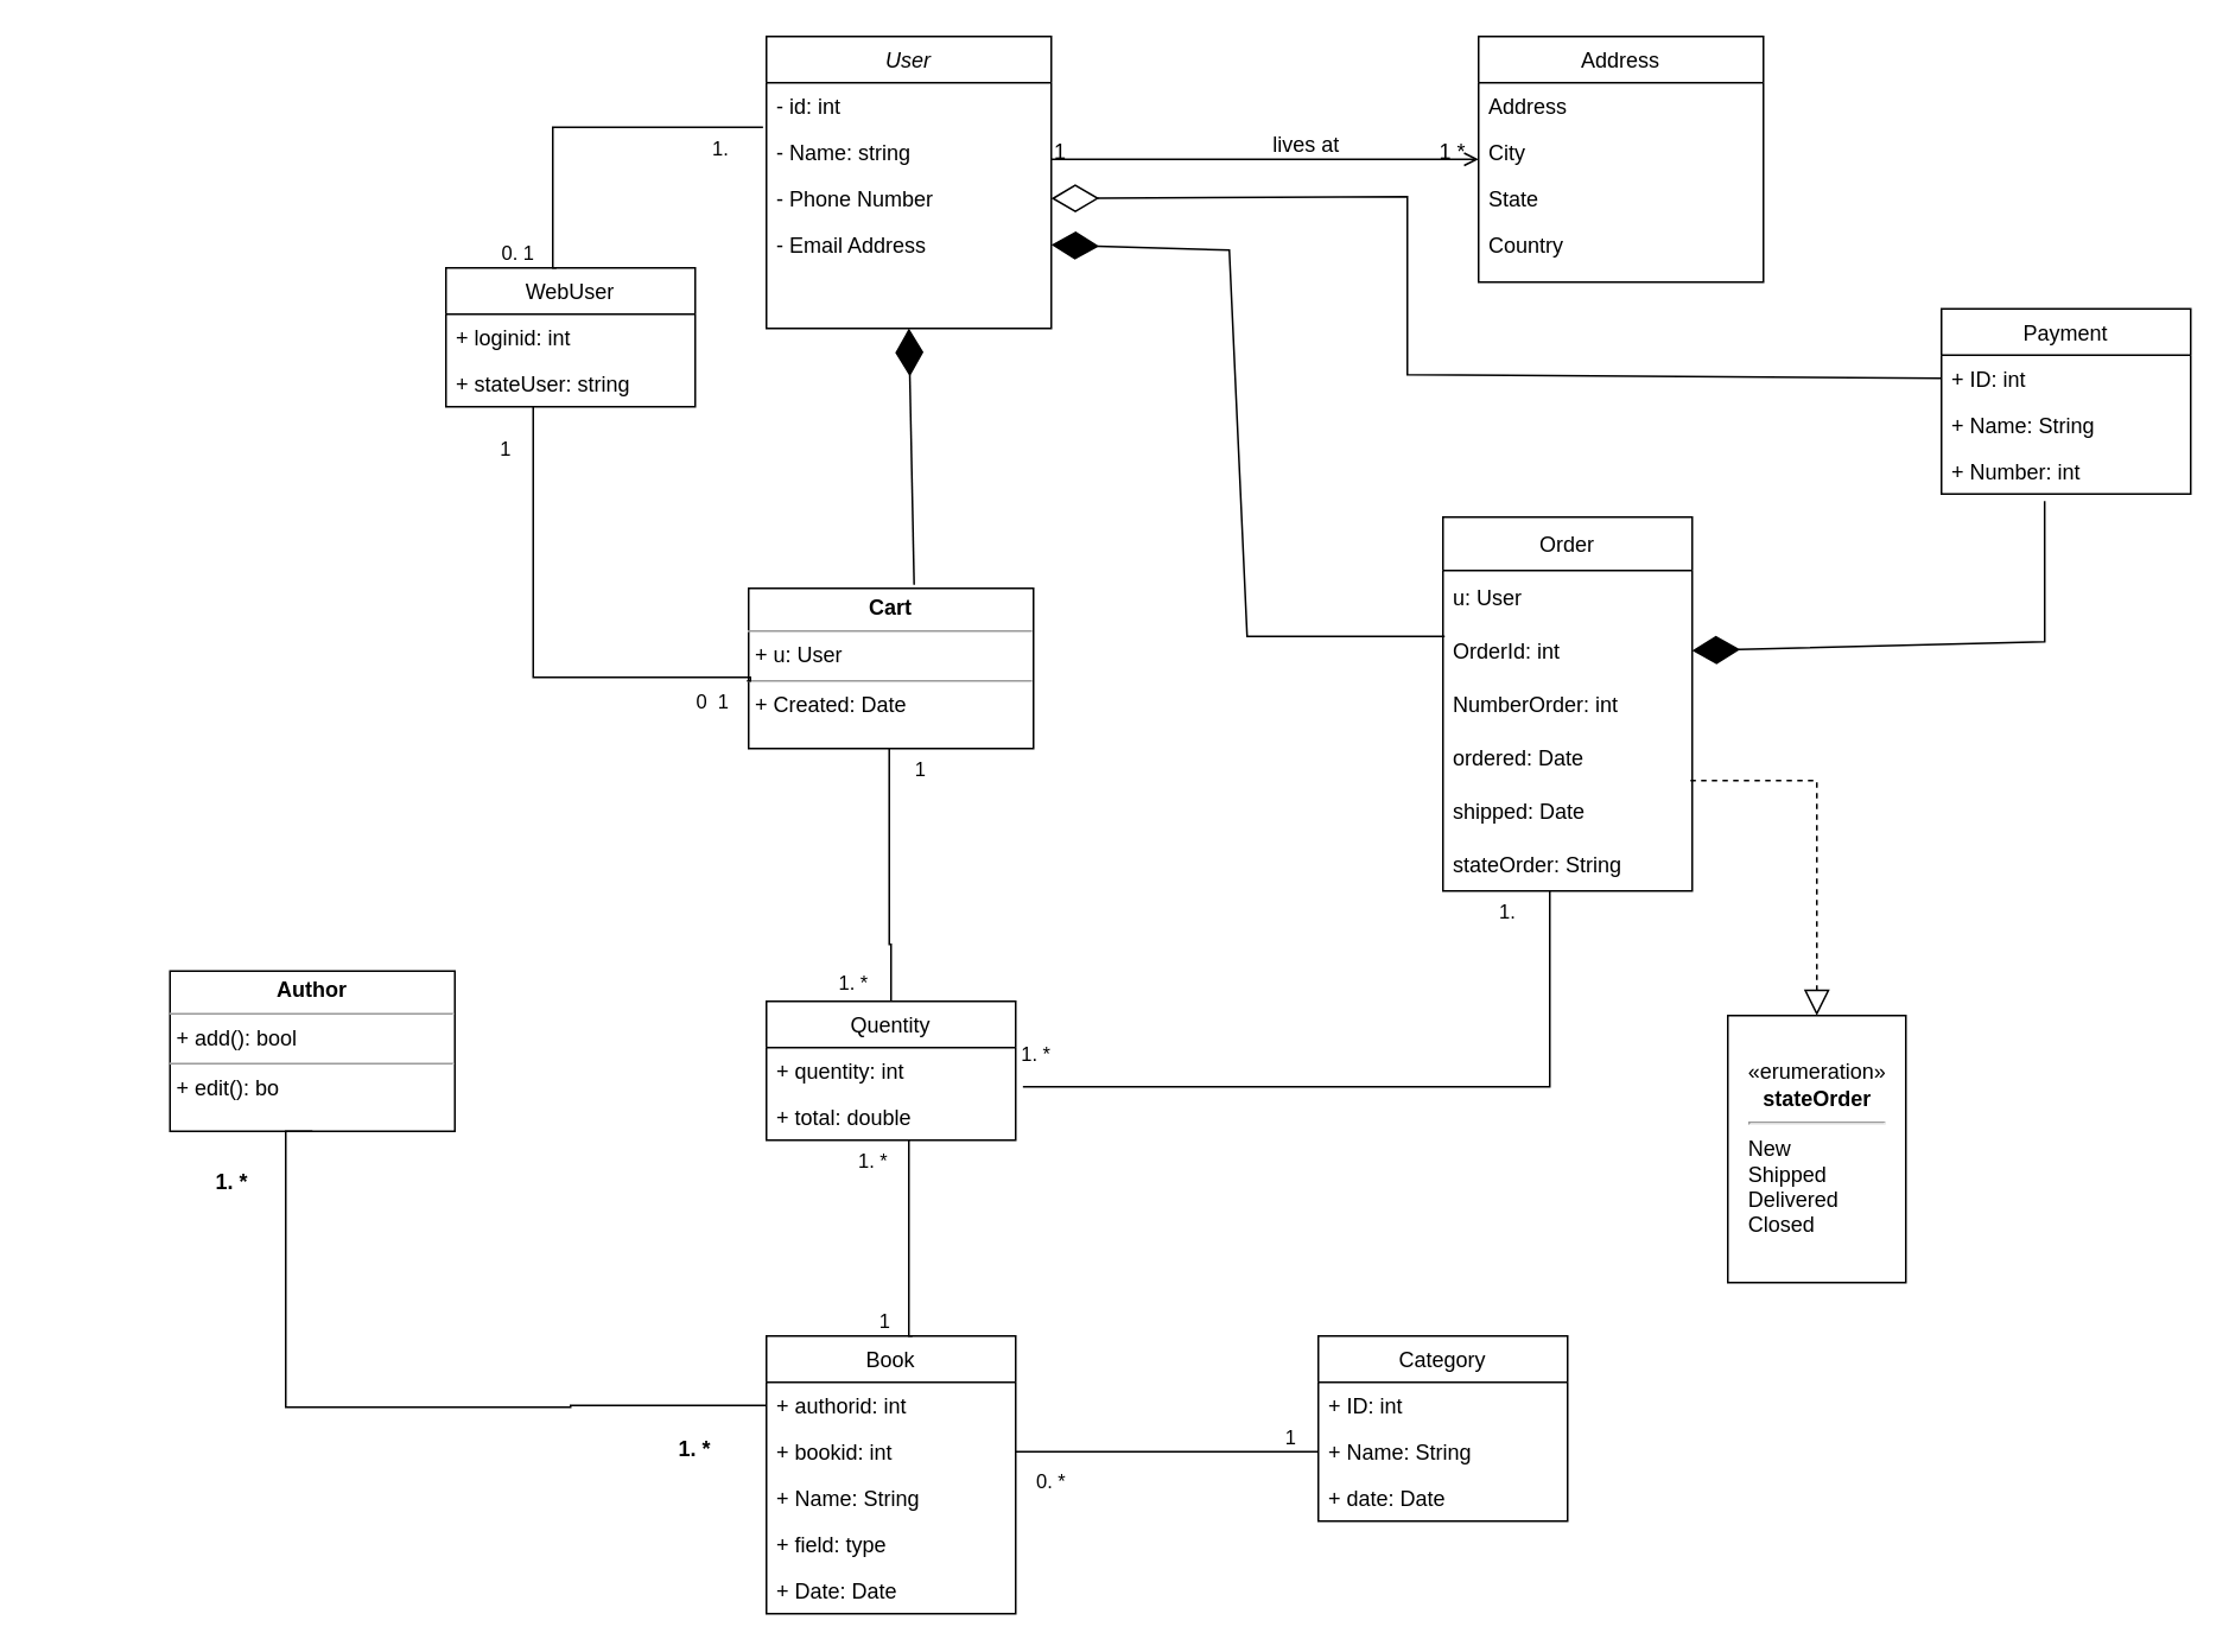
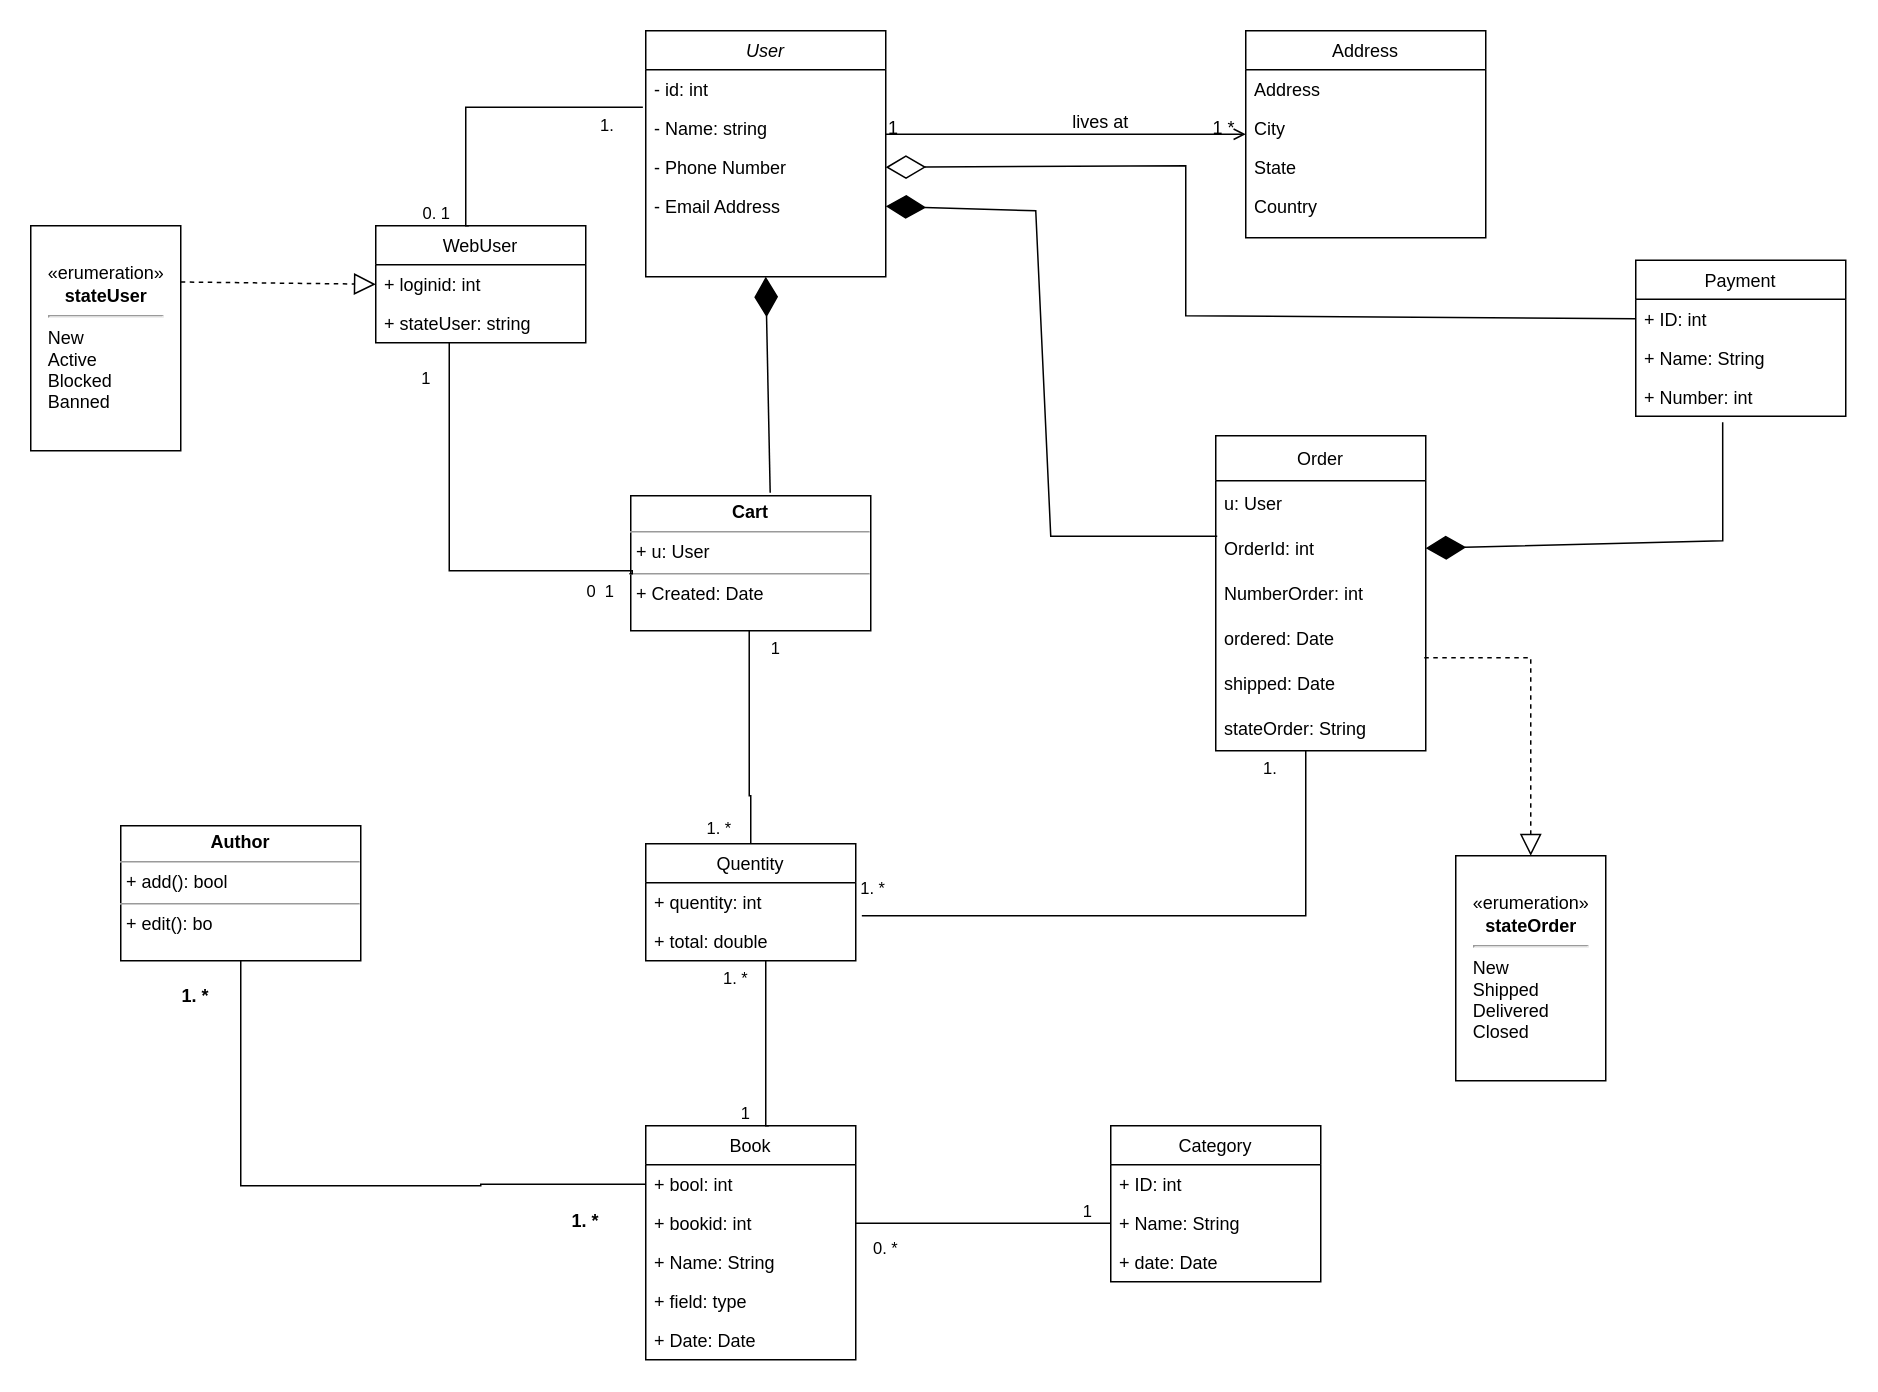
+ <mxCell id="65" value="" style="endArrow=block;dashed=1;endFill=0;endSize=12;html=1;rounded=0;entryX=0;entryY=0.5;entryDx=0;entryDy=0;exitX=1;exitY=0.25;exitDx=0;exitDy=0;" edge="1" parent="1" source="64" target="39"><mxGeometry width="160" relative="1" as="geometry"><mxPoint x="120" y="210" as="sourcePoint" /><mxPoint x="270" y="210" as="targetPoint" /></mxGeometry></mxCell>
+ <mxCell id="64" value="«erumeration»&lt;br&gt;&lt;b&gt;stateUser&lt;/b&gt;&lt;br&gt;&lt;hr style=&quot;text-align: left&quot;&gt;&lt;div style=&quot;text-align: left&quot;&gt;New&lt;/div&gt;&lt;div style=&quot;text-align: left&quot;&gt;Active&lt;/div&gt;&lt;div style=&quot;text-align: left&quot;&gt;Blocked&lt;/div&gt;&lt;div style=&quot;text-align: left&quot;&gt;Banned&lt;/div&gt;" style="html=1;dropTarget=0;labelBackgroundColor=none;" vertex="1" parent="1"><mxGeometry x="20" y="150" width="100" height="150" as="geometry" /></mxCell>
- <mxCell id="26" value="&lt;p style=&quot;margin: 0px ; margin-top: 4px ; text-align: center&quot;&gt;&lt;b&gt;Author&lt;/b&gt;&lt;/p&gt;&lt;hr size=&quot;1&quot;&gt;&lt;p style=&quot;margin: 0px ; margin-left: 4px&quot;&gt;+ add(): bool&lt;/p&gt;&lt;hr size=&quot;1&quot;&gt;&lt;p style=&quot;margin: 0px ; margin-left: 4px&quot;&gt;+ edit(): bo&lt;/p&gt;" style="verticalAlign=top;align=left;overflow=fill;fontSize=12;fontFamily=Helvetica;html=1;" vertex="1" parent="1"><mxGeometry x="95" y="545" width="160" height="90" as="geometry" /></mxCell>
+ <mxCell id="26" value="&lt;p style=&quot;margin: 0px ; margin-top: 4px ; text-align: center&quot;&gt;&lt;b&gt;Author&lt;/b&gt;&lt;/p&gt;&lt;hr size=&quot;1&quot;&gt;&lt;p style=&quot;margin: 0px ; margin-left: 4px&quot;&gt;+ add(): bool&lt;/p&gt;&lt;hr size=&quot;1&quot;&gt;&lt;p style=&quot;margin: 0px ; margin-left: 4px&quot;&gt;+ edit(): bo&lt;/p&gt;" style="verticalAlign=top;align=left;overflow=fill;fontSize=12;fontFamily=Helvetica;html=1;" vertex="1" parent="1"><mxGeometry x="80" y="550" width="160" height="90" as="geometry" /></mxCell>
- <mxCell id="28" value="+ authorid: int" style="text;strokeColor=none;fillColor=none;align=left;verticalAlign=top;spacingLeft=4;spacingRight=4;overflow=hidden;rotatable=0;points=[[0,0.5],[1,0.5]];portConstraint=eastwest;" vertex="1" parent="27"><mxGeometry y="26" width="140" height="26" as="geometry" /></mxCell>
+ <mxCell id="28" value="+ bool: int" style="text;strokeColor=none;fillColor=none;align=left;verticalAlign=top;spacingLeft=4;spacingRight=4;overflow=hidden;rotatable=0;points=[[0,0.5],[1,0.5]];portConstraint=eastwest;" vertex="1" parent="27"><mxGeometry y="26" width="140" height="26" as="geometry" /></mxCell>
